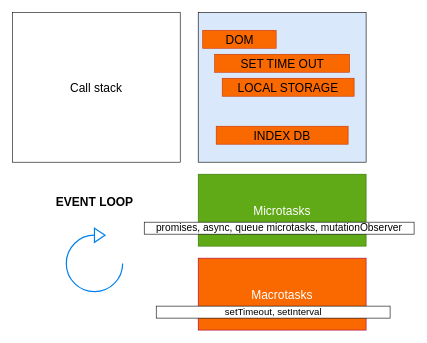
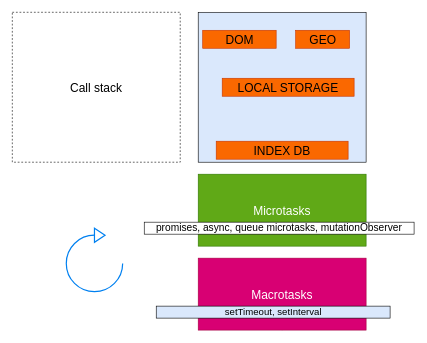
+ <mxCell id="10" value="GEO" style="rounded=0;whiteSpace=wrap;html=1;fontSize=20;fillColor=#fa6800;fontColor=#000000;strokeColor=#C73500;" parent="1" vertex="1"><mxGeometry x="492.5" y="50" width="90" height="30" as="geometry" /></mxCell>
- <mxCell id="11" value="SET TIME OUT" style="rounded=0;whiteSpace=wrap;html=1;fontSize=20;fillColor=#fa6800;fontColor=#000000;strokeColor=#C73500;" parent="1" vertex="1"><mxGeometry x="357.5" y="90" width="225" height="30" as="geometry" /></mxCell>
- <mxCell id="2" value="Call stack" style="rounded=0;whiteSpace=wrap;html=1;fontSize=20;" parent="1" vertex="1"><mxGeometry x="20" y="20" width="280" height="250" as="geometry" /></mxCell>
+ <mxCell id="2" value="Call stack" style="rounded=0;whiteSpace=wrap;html=1;fontSize=20;dashed=1;" parent="1" vertex="1"><mxGeometry x="20" y="20" width="280" height="250" as="geometry" /></mxCell>
- <mxCell id="13" value="INDEX DB" style="rounded=0;whiteSpace=wrap;html=1;fontSize=20;fillColor=#fa6800;fontColor=#000000;strokeColor=#C73500;" parent="1" vertex="1"><mxGeometry x="360" y="210" width="220" height="30" as="geometry" /></mxCell>
+ <mxCell id="13" value="INDEX DB" style="rounded=0;whiteSpace=wrap;html=1;fontSize=20;fillColor=#fa6800;fontColor=#000000;strokeColor=#C73500;" parent="1" vertex="1"><mxGeometry x="360" y="235" width="220" height="30" as="geometry" /></mxCell>
- <mxCell id="8" value="EVENT LOOP" style="text;html=1;strokeColor=none;fillColor=none;align=center;verticalAlign=middle;whiteSpace=wrap;rounded=0;fontSize=20;fontStyle=1" parent="1" vertex="1"><mxGeometry x="80.5" y="320" width="153" height="30" as="geometry" /></mxCell>
- <mxCell id="6" value="Macrotasks" style="rounded=0;whiteSpace=wrap;html=1;fontSize=20;fillColor=#fa6800;fontColor=#ffffff;strokeColor=#A50040;" parent="1" vertex="1"><mxGeometry x="330" y="430" width="280" height="120" as="geometry" /></mxCell>
+ <mxCell id="6" value="Macrotasks" style="rounded=0;whiteSpace=wrap;html=1;fontSize=20;fillColor=#d80073;fontColor=#ffffff;strokeColor=#A50040;" parent="1" vertex="1"><mxGeometry x="330" y="430" width="280" height="120" as="geometry" /></mxCell>
- <mxCell id="15" value="setTimeout, setInterval" style="rounded=0;html=1;fontSize=16;" parent="1" vertex="1"><mxGeometry x="260" y="510" width="390" height="20" as="geometry" /></mxCell>
+ <mxCell id="15" value="setTimeout, setInterval" style="rounded=0;html=1;fontSize=16;fillColor=#dae8fc;" parent="1" vertex="1"><mxGeometry x="260" y="510" width="390" height="20" as="geometry" /></mxCell>
